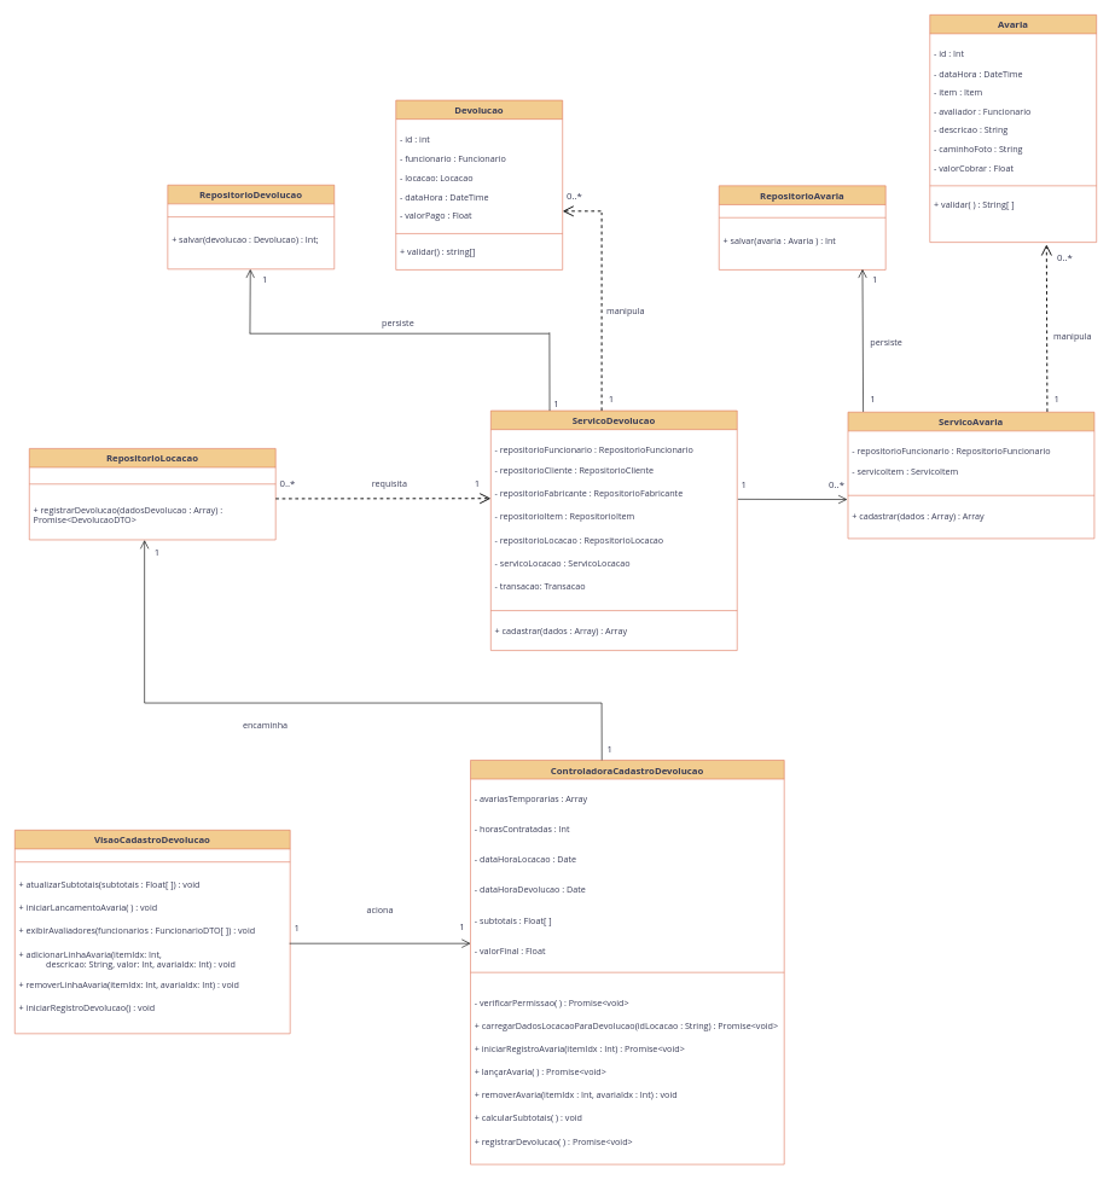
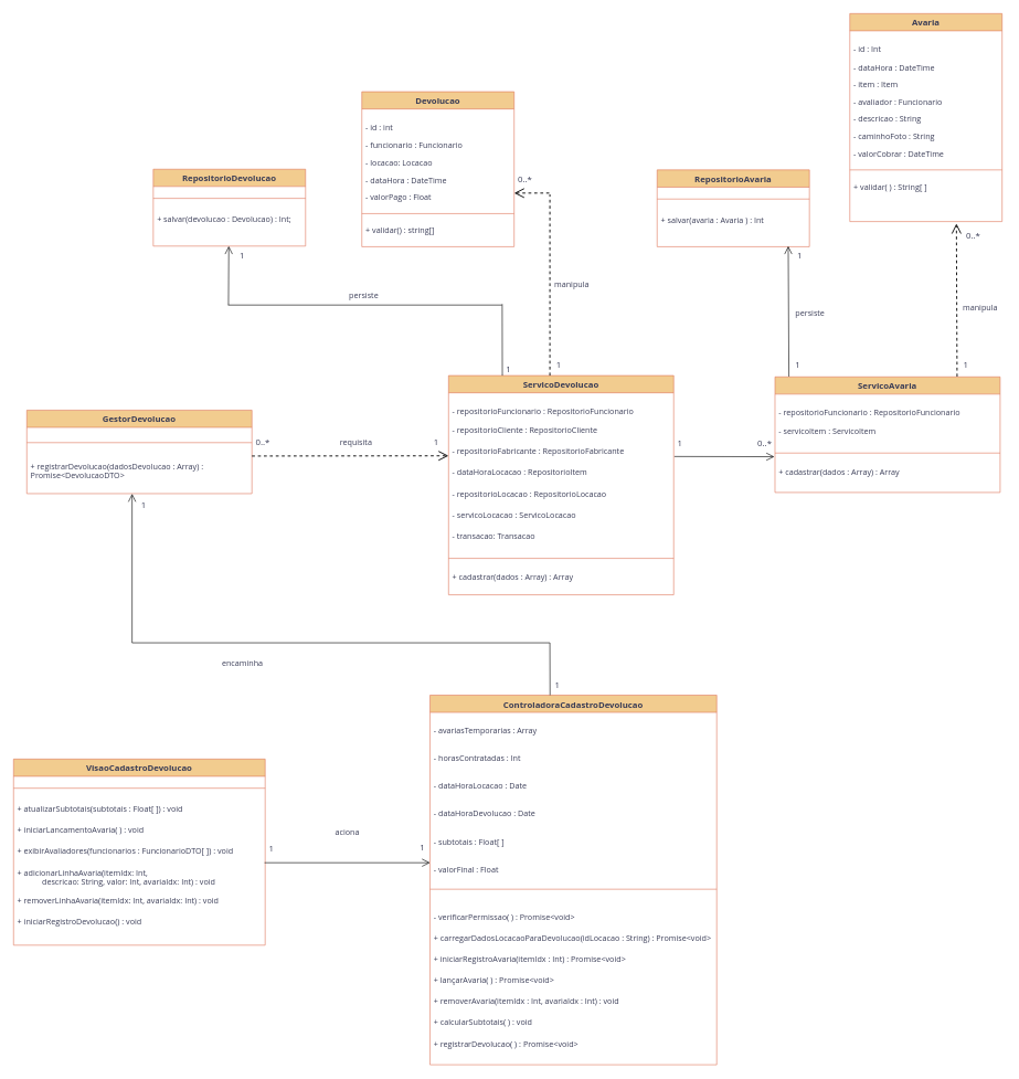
- <mxCell id="86" value="- valorCobrar : Float" style="text;align=left;verticalAlign=top;spacingLeft=4;spacingRight=4;overflow=hidden;rotatable=0;points=[[0,0.5],[1,0.5]];portConstraint=eastwest;rounded=0;shadow=0;html=0;labelBackgroundColor=none;fontColor=#393C56;fontFamily=Open Sans;fontSource=https%3A%2F%2Ffonts.googleapis.com%2Fcss%3Ffamily%3DOpen%2BSans;" parent="79" vertex="1"><mxGeometry y="198" width="230" height="26" as="geometry" /></mxCell>
+ <mxCell id="86" value="- valorCobrar : DateTime" style="text;align=left;verticalAlign=top;spacingLeft=4;spacingRight=4;overflow=hidden;rotatable=0;points=[[0,0.5],[1,0.5]];portConstraint=eastwest;rounded=0;shadow=0;html=0;labelBackgroundColor=none;fontColor=#393C56;fontFamily=Open Sans;fontSource=https%3A%2F%2Ffonts.googleapis.com%2Fcss%3Ffamily%3DOpen%2BSans;" parent="79" vertex="1"><mxGeometry y="198" width="230" height="26" as="geometry" /></mxCell>
- <mxCell id="5" value="RepositorioLocacao" style="swimlane;fontStyle=1;align=center;verticalAlign=top;childLayout=stackLayout;horizontal=1;startSize=26;horizontalStack=0;resizeParent=1;resizeLast=0;collapsible=1;marginBottom=0;rounded=0;shadow=0;strokeWidth=1;labelBackgroundColor=none;fillColor=#F2CC8F;strokeColor=#E07A5F;fontColor=#393C56;perimeterSpacing=0;fontFamily=Open Sans;fontSource=https%3A%2F%2Ffonts.googleapis.com%2Fcss%3Ffamily%3DOpen%2BSans;fontSize=13;" parent="1" vertex="1"><mxGeometry x="40" y="618.75" width="340" height="126" as="geometry"><mxRectangle x="230" y="140" width="160" height="26" as="alternateBounds" /></mxGeometry></mxCell>
+ <mxCell id="5" value="GestorDevolucao" style="swimlane;fontStyle=1;align=center;verticalAlign=top;childLayout=stackLayout;horizontal=1;startSize=26;horizontalStack=0;resizeParent=1;resizeLast=0;collapsible=1;marginBottom=0;rounded=0;shadow=0;strokeWidth=1;labelBackgroundColor=none;fillColor=#F2CC8F;strokeColor=#E07A5F;fontColor=#393C56;perimeterSpacing=0;fontFamily=Open Sans;fontSource=https%3A%2F%2Ffonts.googleapis.com%2Fcss%3Ffamily%3DOpen%2BSans;fontSize=13;" parent="1" vertex="1"><mxGeometry x="40" y="618.75" width="340" height="126" as="geometry"><mxRectangle x="230" y="140" width="160" height="26" as="alternateBounds" /></mxGeometry></mxCell>
- <mxCell id="53" value="- repositorioItem : RepositorioItem" style="text;align=left;verticalAlign=top;spacingLeft=4;spacingRight=4;overflow=hidden;rotatable=0;points=[[0,0.5],[1,0.5]];portConstraint=eastwest;rounded=0;shadow=0;html=0;labelBackgroundColor=none;fontColor=#393C56;fontFamily=Open Sans;fontSource=https%3A%2F%2Ffonts.googleapis.com%2Fcss%3Ffamily%3DOpen%2BSans;" parent="49" vertex="1"><mxGeometry y="133" width="340" height="32" as="geometry" /></mxCell>
+ <mxCell id="53" value="- dataHoraLocacao : RepositorioItem" style="text;align=left;verticalAlign=top;spacingLeft=4;spacingRight=4;overflow=hidden;rotatable=0;points=[[0,0.5],[1,0.5]];portConstraint=eastwest;rounded=0;shadow=0;html=0;labelBackgroundColor=none;fontColor=#393C56;fontFamily=Open Sans;fontSource=https%3A%2F%2Ffonts.googleapis.com%2Fcss%3Ffamily%3DOpen%2BSans;" parent="49" vertex="1"><mxGeometry y="133" width="340" height="32" as="geometry" /></mxCell>
